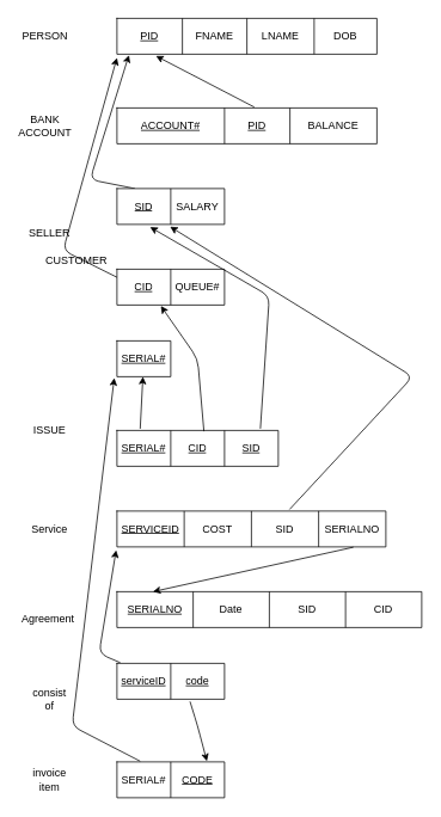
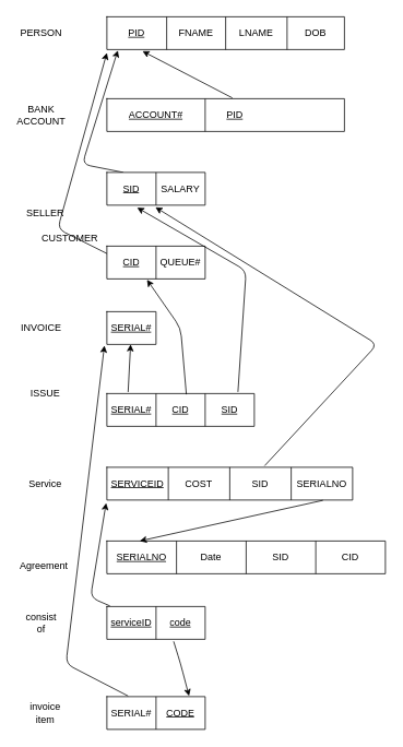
- <mxCell id="45" value="BALANCE" style="shape=partialRectangle;html=1;whiteSpace=wrap;connectable=0;overflow=hidden;fillColor=none;top=0;left=0;bottom=0;right=0;" vertex="1" parent="42"><mxGeometry x="193" width="97" height="40" as="geometry" /></mxCell>
+ <mxCell id="28" value="INVOICE" style="text;html=1;strokeColor=none;fillColor=none;align=center;verticalAlign=middle;whiteSpace=wrap;rounded=0;" vertex="1" parent="1"><mxGeometry x="30" y="390" width="40" height="20" as="geometry" /></mxCell>
- <mxCell id="49" value="consist of" style="text;html=1;strokeColor=none;fillColor=none;align=center;verticalAlign=middle;whiteSpace=wrap;rounded=0;" vertex="1" parent="1"><mxGeometry x="35" y="770" width="40" height="20" as="geometry" /></mxCell>
+ <mxCell id="49" value="consist of" style="text;html=1;strokeColor=none;fillColor=none;align=center;verticalAlign=middle;whiteSpace=wrap;rounded=0;" vertex="1" parent="1"><mxGeometry x="30" y="750" width="40" height="20" as="geometry" /></mxCell>
